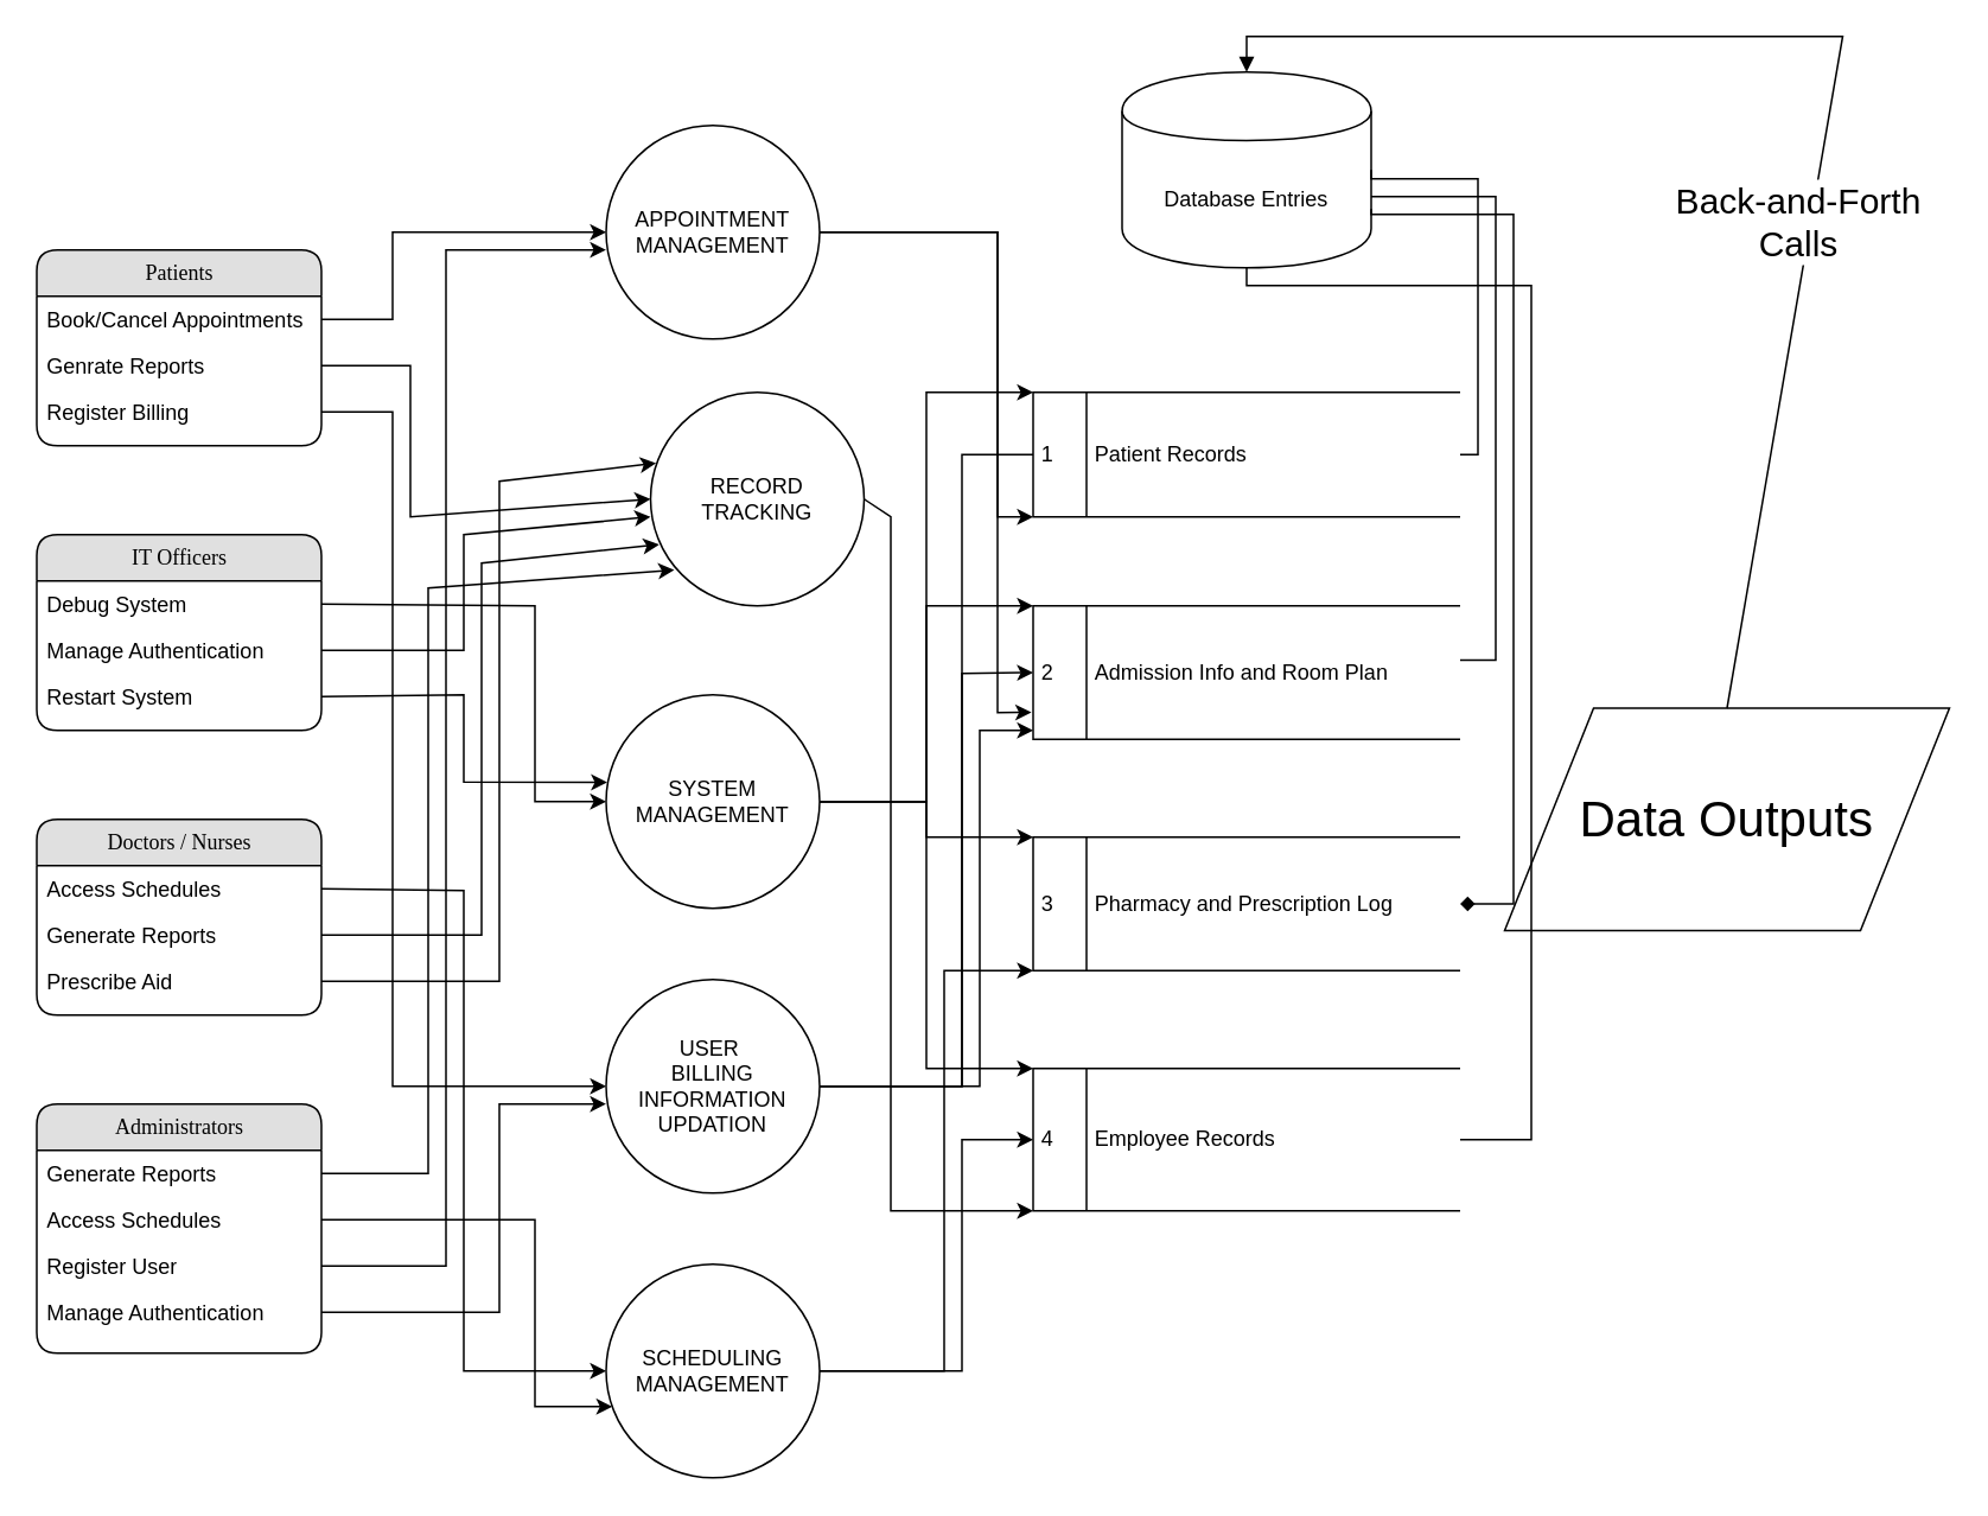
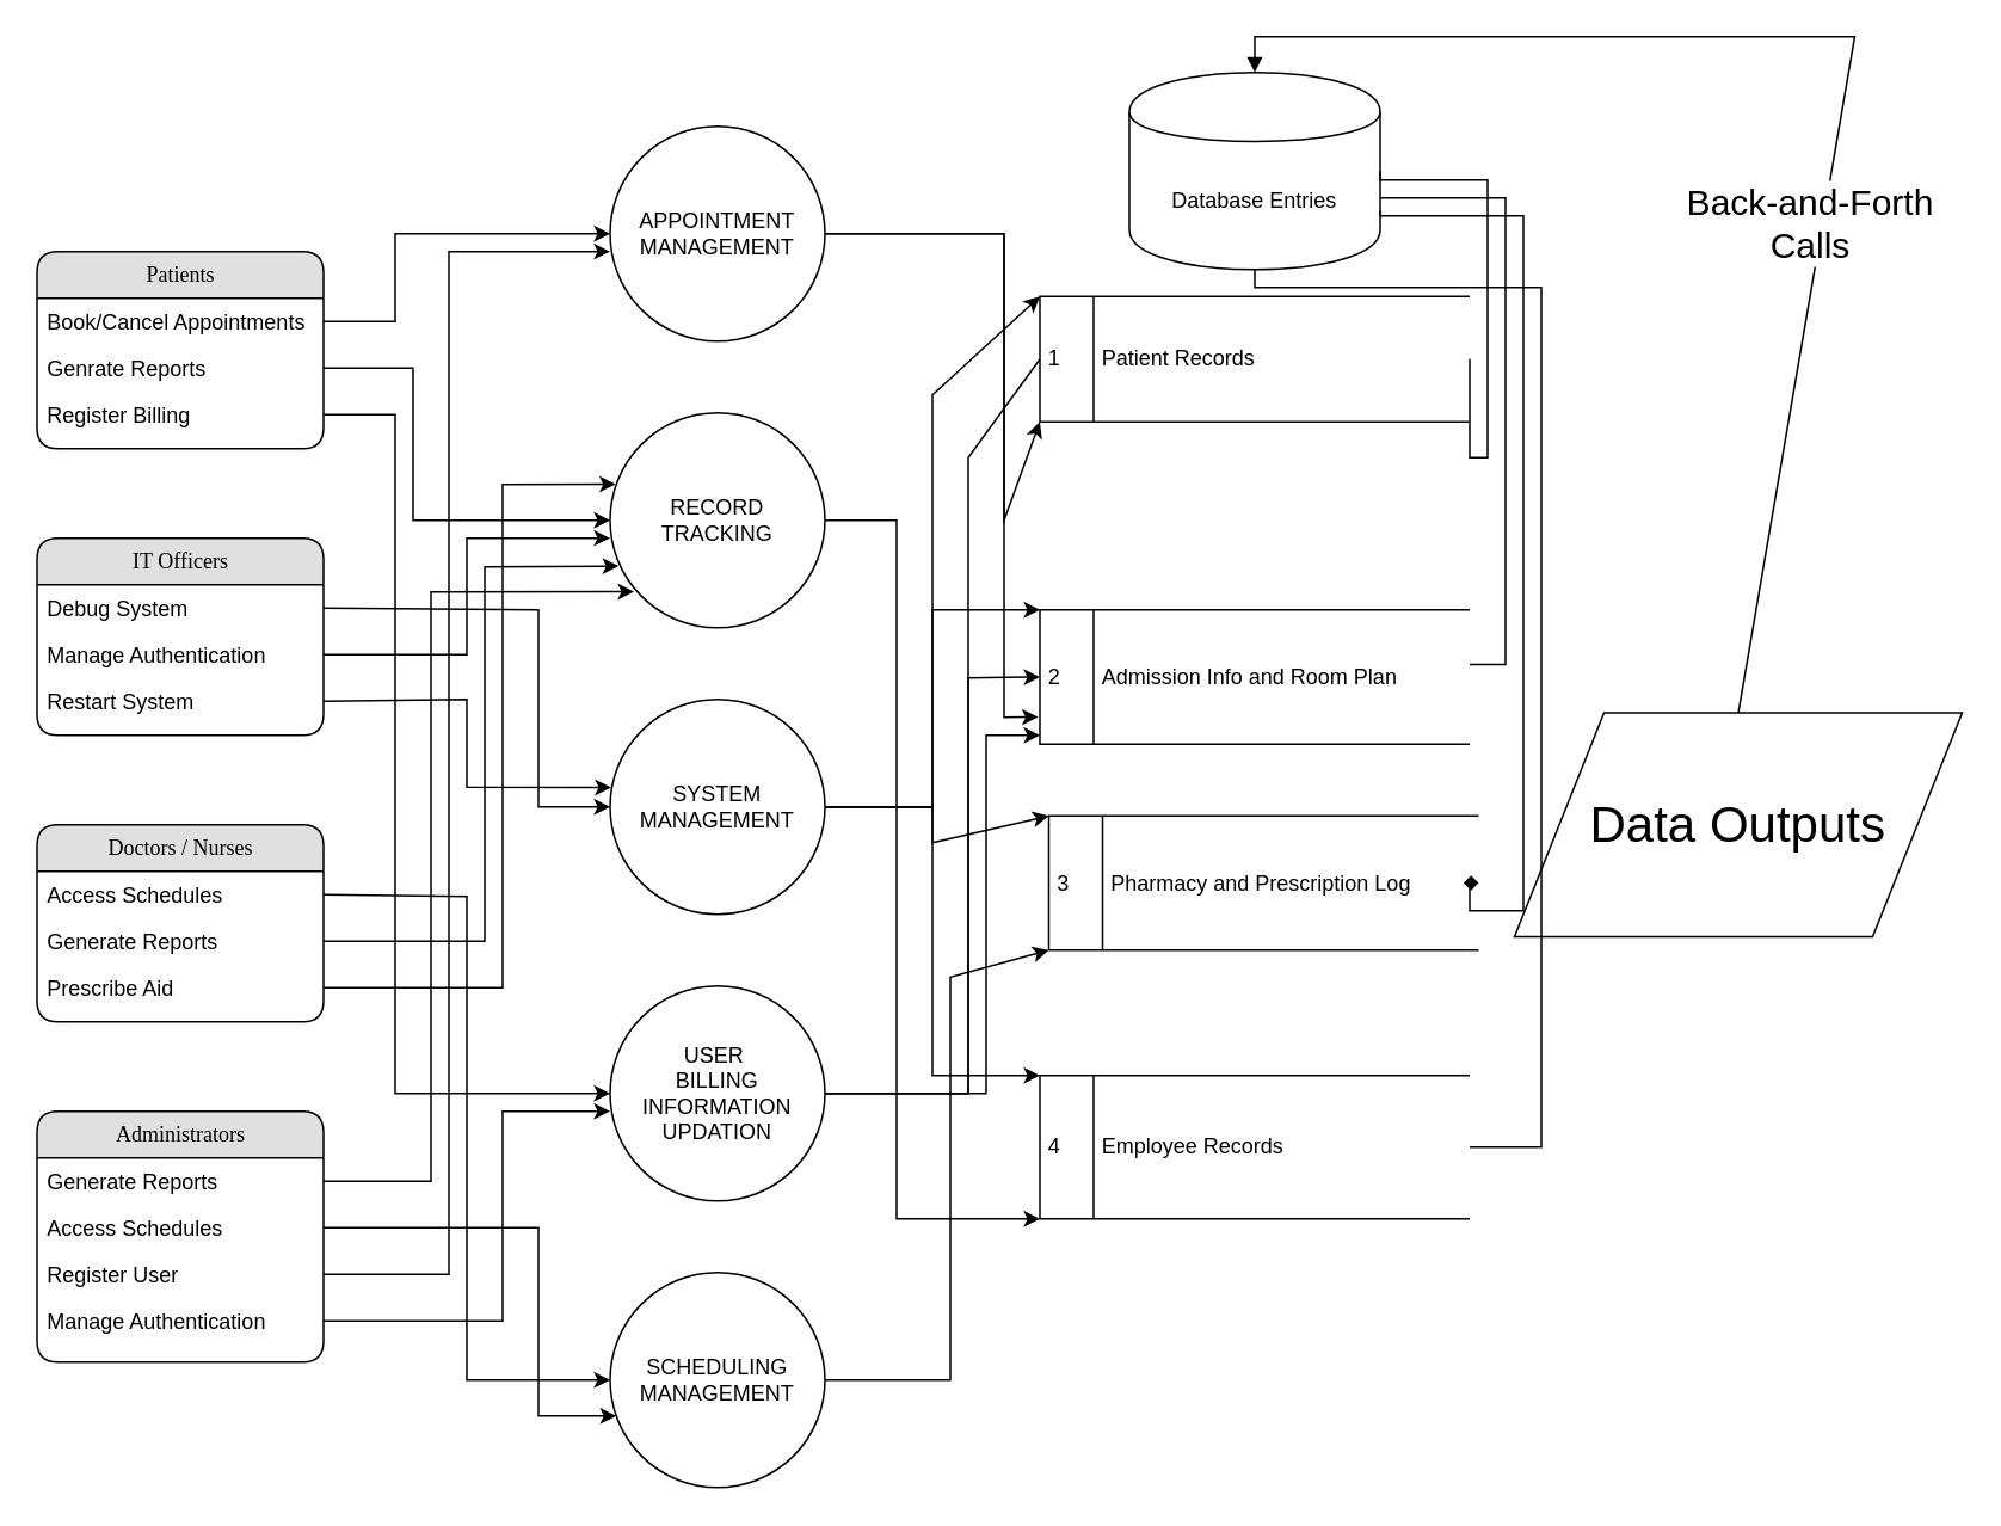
- <mxCell id="24" value="1&amp;nbsp; &amp;nbsp; &amp;nbsp; &amp;nbsp;Patient Records" style="html=1;dashed=0;whiteSpace=wrap;shape=mxgraph.dfd.dataStoreID;align=left;spacingLeft=3;points=[[0,0],[0.5,0],[1,0],[0,0.5],[1,0.5],[0,1],[0.5,1],[1,1]];" parent="1" vertex="1"><mxGeometry x="580" y="220" width="240" height="70" as="geometry" /></mxCell>
+ <mxCell id="24" value="1&amp;nbsp; &amp;nbsp; &amp;nbsp; &amp;nbsp;Patient Records" style="html=1;dashed=0;whiteSpace=wrap;shape=mxgraph.dfd.dataStoreID;align=left;spacingLeft=3;points=[[0,0],[0.5,0],[1,0],[0,0.5],[1,0.5],[0,1],[0.5,1],[1,1]];" parent="1" vertex="1"><mxGeometry x="580" y="165" width="240" height="70" as="geometry" /></mxCell>
- <mxCell id="20" value="RECORD&lt;br&gt;TRACKING" style="shape=ellipse;html=1;dashed=0;whiteSpace=wrap;aspect=fixed;perimeter=ellipsePerimeter;" parent="1" vertex="1"><mxGeometry x="365" y="220" width="120" height="120" as="geometry" /></mxCell>
+ <mxCell id="20" value="RECORD&lt;br&gt;TRACKING" style="shape=ellipse;html=1;dashed=0;whiteSpace=wrap;aspect=fixed;perimeter=ellipsePerimeter;" parent="1" vertex="1"><mxGeometry x="340" y="230" width="120" height="120" as="geometry" /></mxCell>
- <mxCell id="26" value="3&lt;span style=&quot;white-space: pre;&quot;&gt;&#09;&lt;/span&gt;&amp;nbsp;Pharmacy and Prescription Log" style="html=1;dashed=0;whiteSpace=wrap;shape=mxgraph.dfd.dataStoreID;align=left;spacingLeft=3;points=[[0,0],[0.5,0],[1,0],[0,0.5],[1,0.5],[0,1],[0.5,1],[1,1]];" parent="1" vertex="1"><mxGeometry x="580" y="470" width="240" height="75" as="geometry" /></mxCell>
+ <mxCell id="26" value="3&lt;span style=&quot;white-space: pre;&quot;&gt;&#09;&lt;/span&gt;&amp;nbsp;Pharmacy and Prescription Log" style="html=1;dashed=0;whiteSpace=wrap;shape=mxgraph.dfd.dataStoreID;align=left;spacingLeft=3;points=[[0,0],[0.5,0],[1,0],[0,0.5],[1,0.5],[0,1],[0.5,1],[1,1]];" parent="1" vertex="1"><mxGeometry x="585" y="455" width="240" height="75" as="geometry" /></mxCell>
- <mxCell id="48" value="" style="endArrow=classic;html=1;rounded=0;exitX=1;exitY=0.5;exitDx=0;exitDy=0;entryX=0;entryY=0.5;entryDx=0;entryDy=0;" parent="1" source="23" target="27" edge="1"><mxGeometry width="50" height="50" relative="1" as="geometry"><mxPoint x="720" y="550" as="sourcePoint" /><mxPoint x="770" y="500" as="targetPoint" /><Array as="points"><mxPoint x="540" y="770" /><mxPoint x="540" y="640" /></Array></mxGeometry></mxCell>
